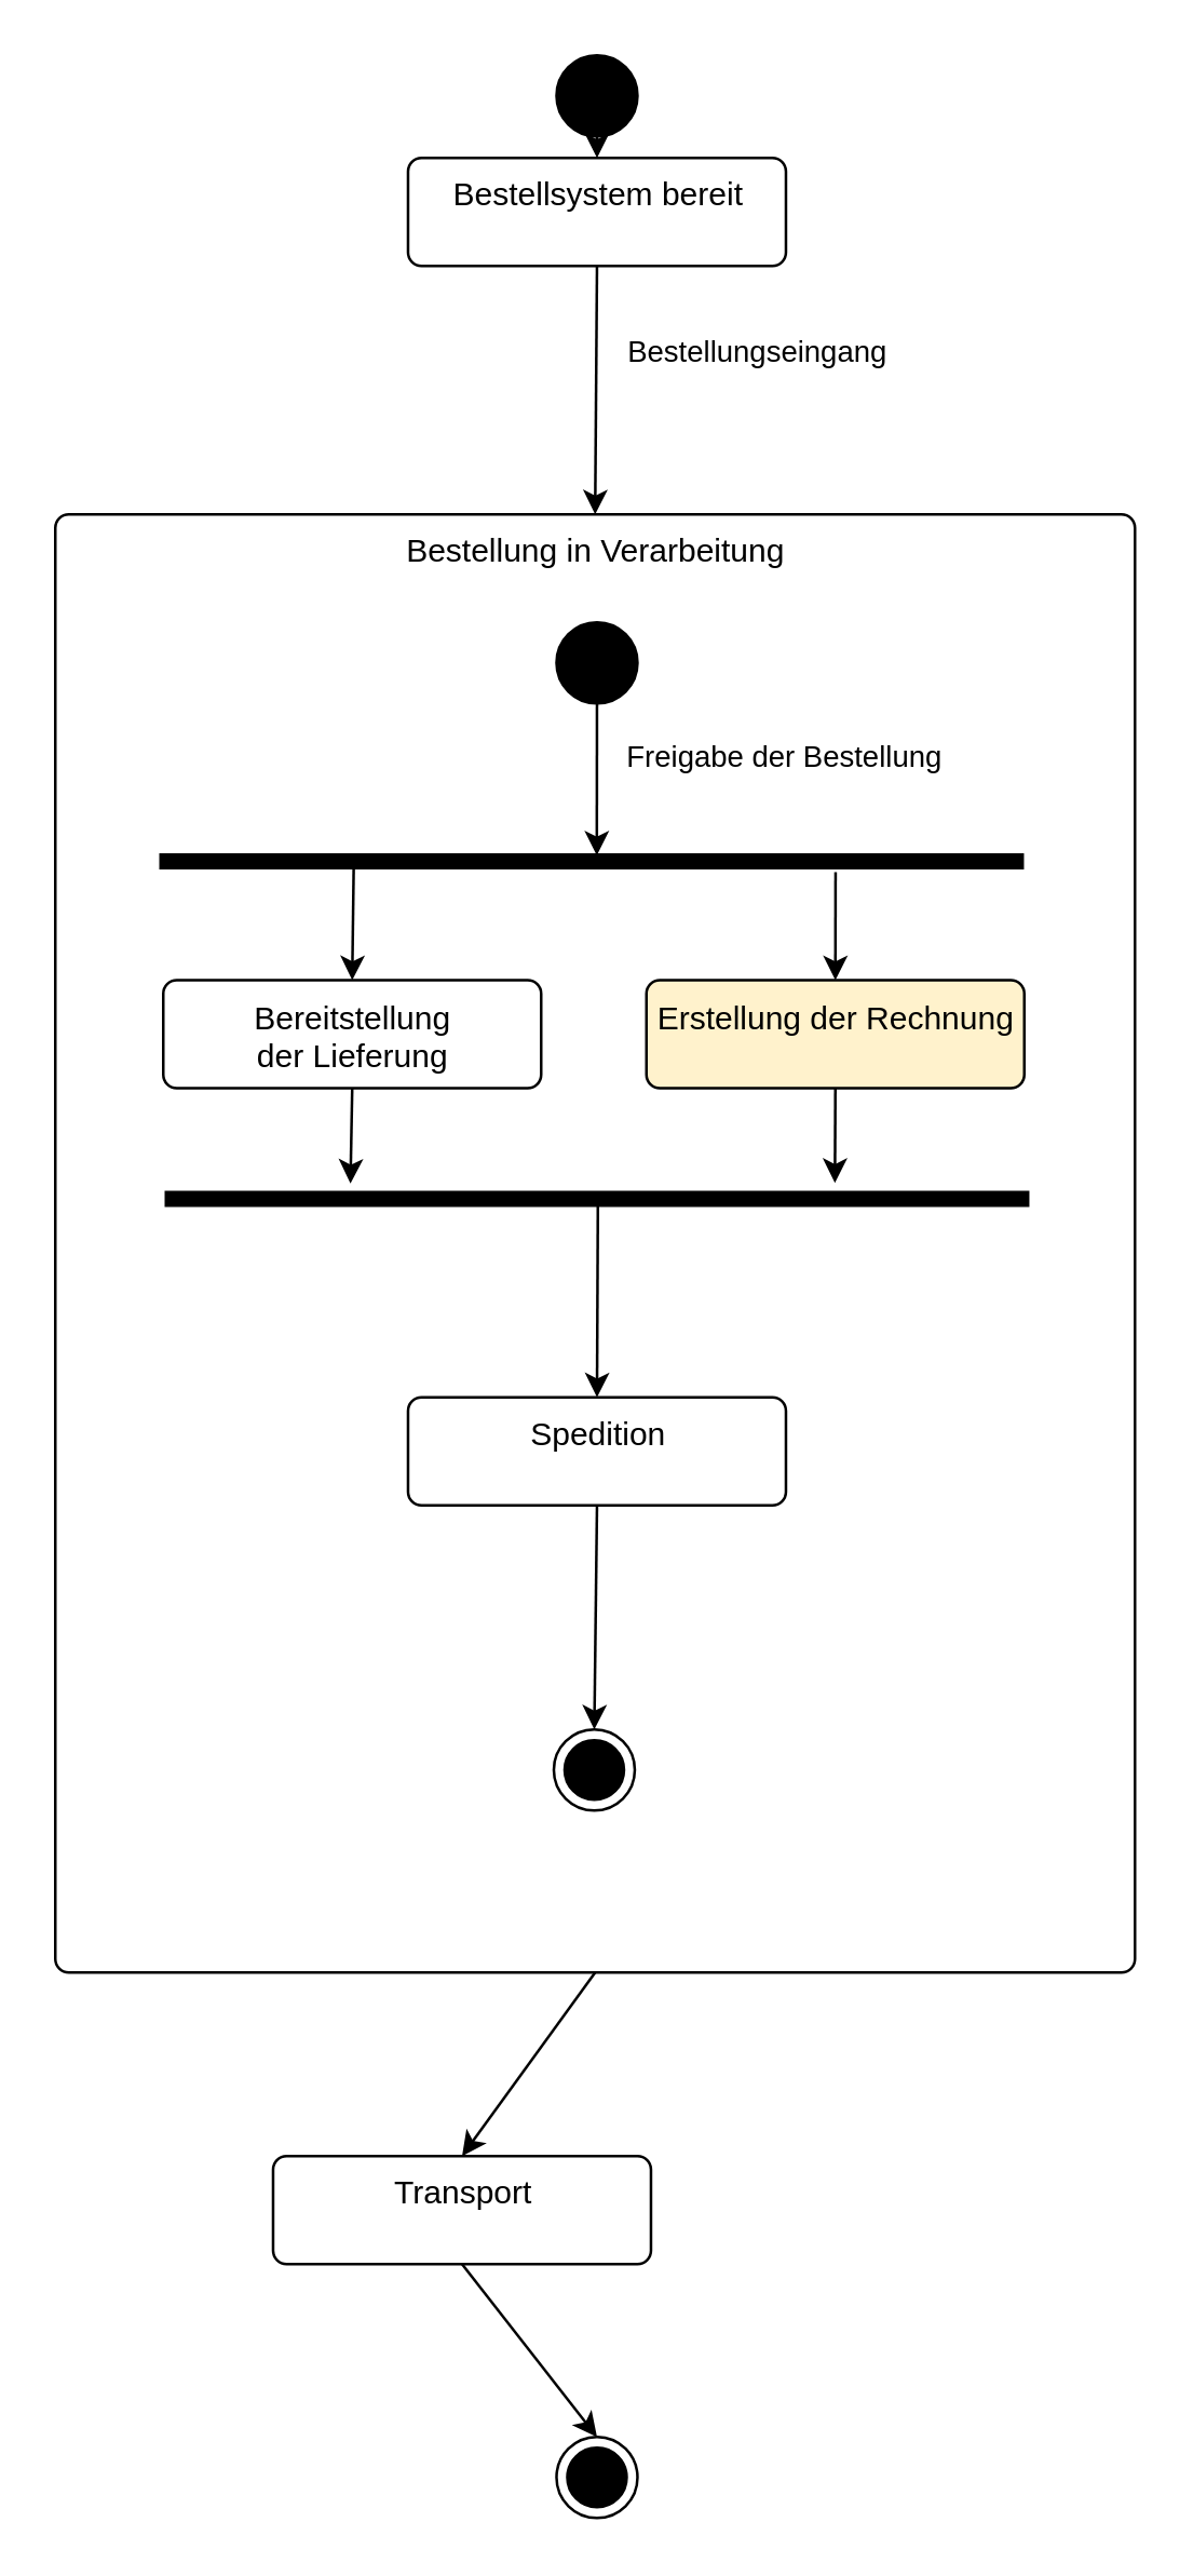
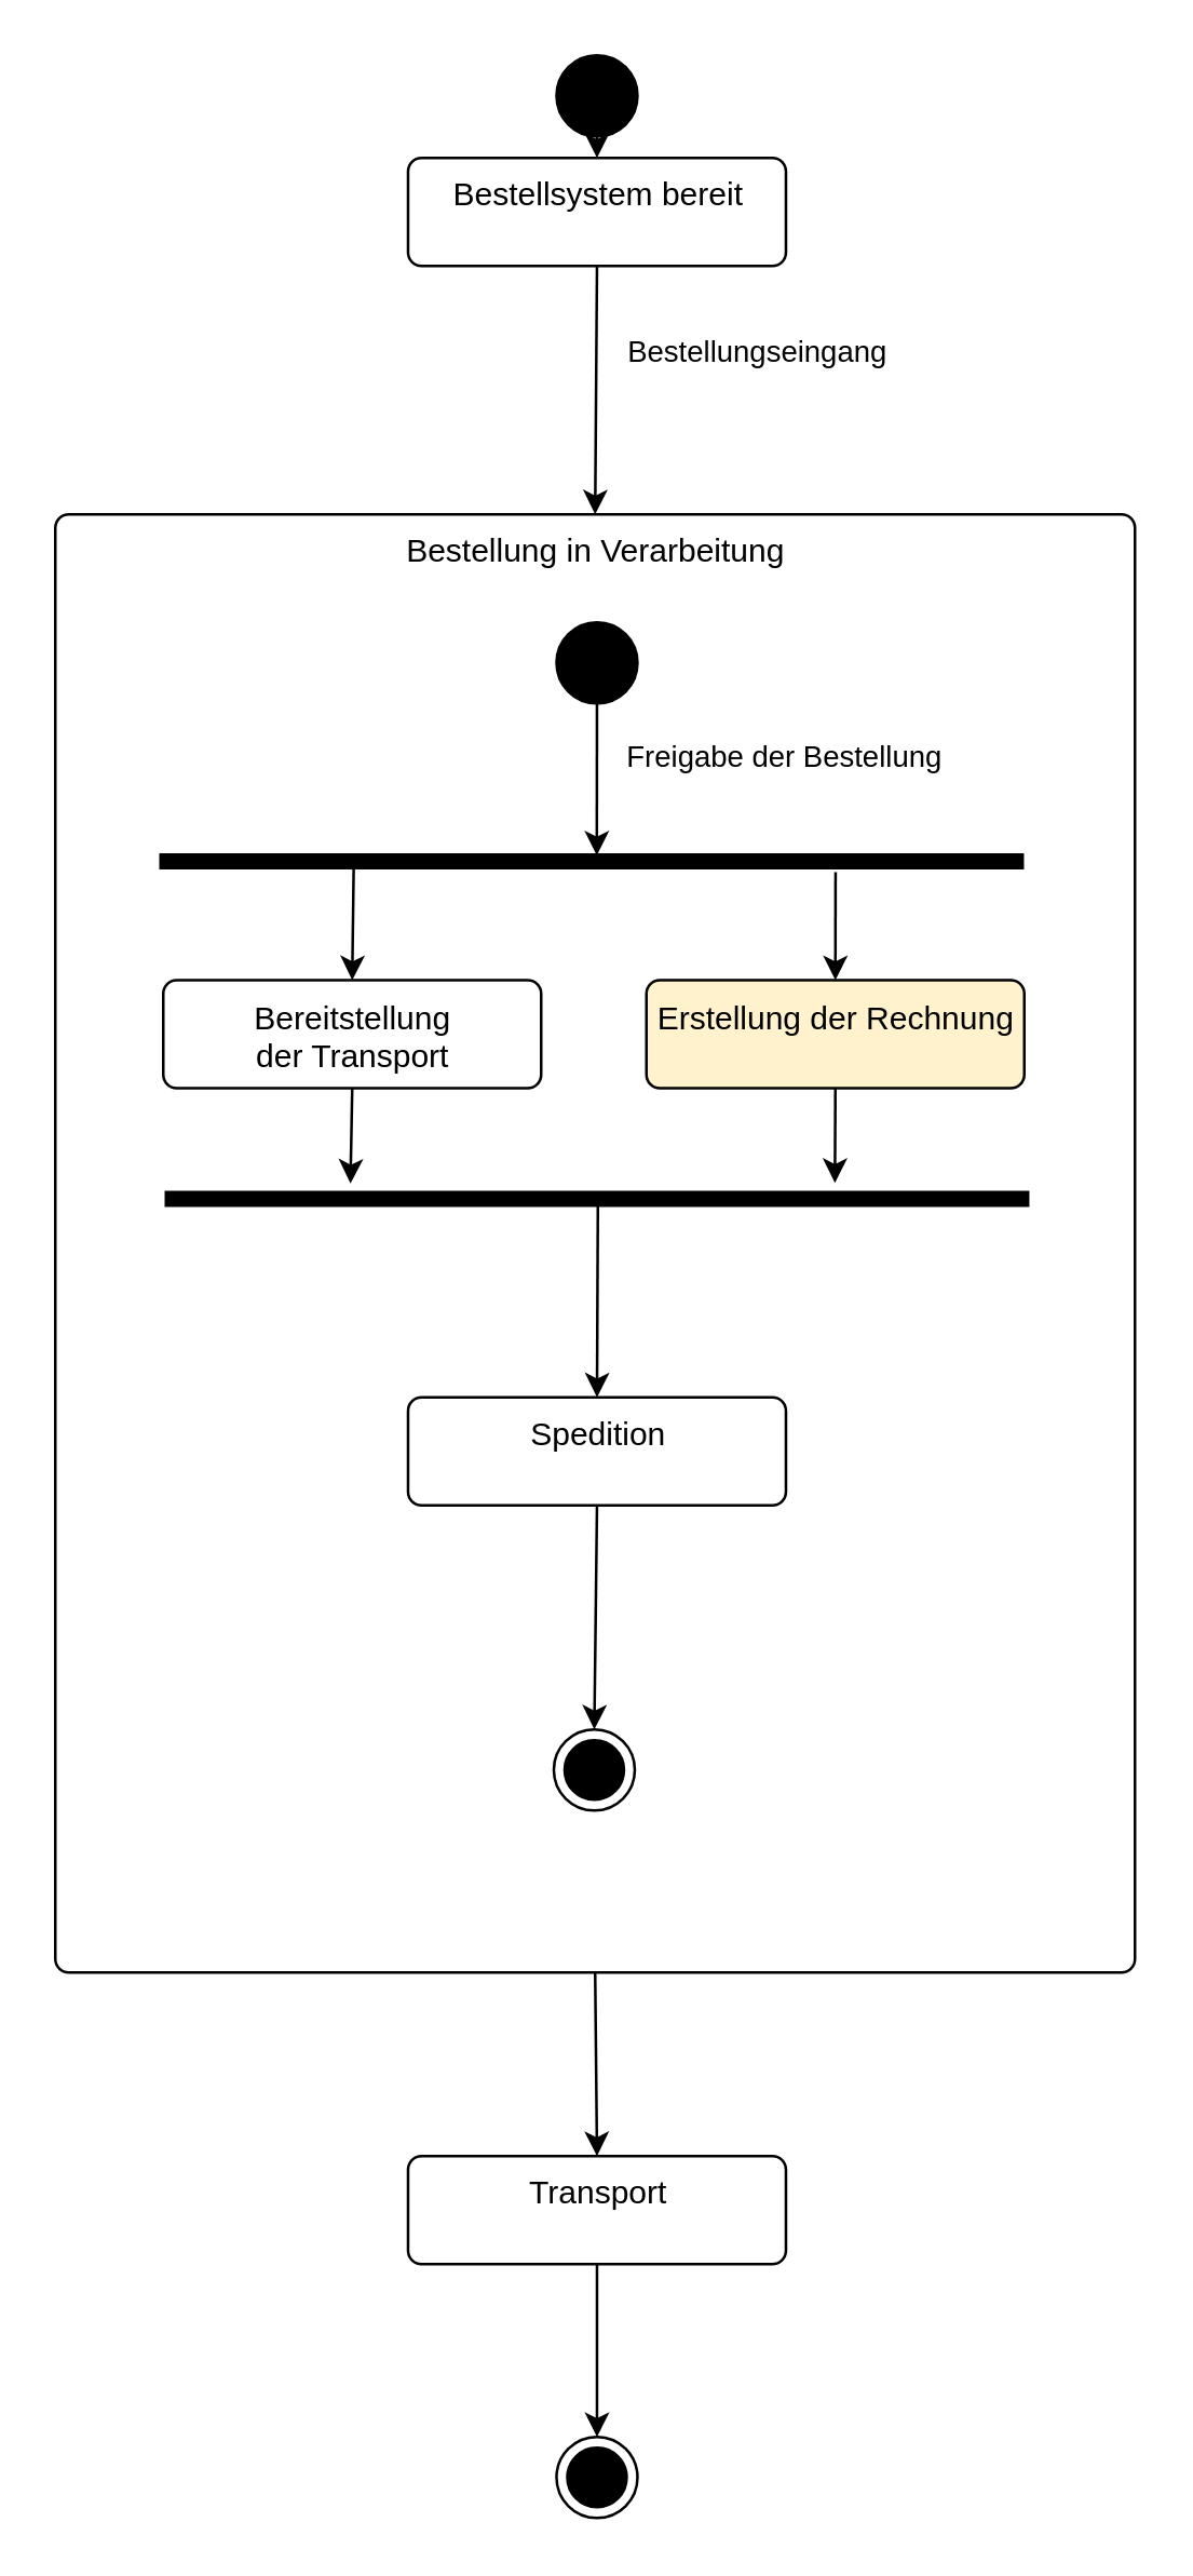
- <mxCell id="13" value="Bereitstellung&lt;br&gt;der Lieferung" style="html=1;align=center;verticalAlign=top;rounded=1;absoluteArcSize=1;arcSize=10;dashed=0;" parent="12" vertex="1"><mxGeometry width="140" height="40" as="geometry" /></mxCell>
+ <mxCell id="13" value="Bereitstellung&lt;br&gt;der Transport" style="html=1;align=center;verticalAlign=top;rounded=1;absoluteArcSize=1;arcSize=10;dashed=0;" parent="12" vertex="1"><mxGeometry width="140" height="40" as="geometry" /></mxCell>
- <mxCell id="6" value="Transport" style="html=1;align=center;verticalAlign=top;rounded=1;absoluteArcSize=1;arcSize=10;dashed=0;" parent="1" vertex="1"><mxGeometry x="100.69" y="798" width="140" height="40" as="geometry" /></mxCell>
+ <mxCell id="6" value="Transport" style="html=1;align=center;verticalAlign=top;rounded=1;absoluteArcSize=1;arcSize=10;dashed=0;" parent="1" vertex="1"><mxGeometry x="150.69" y="798" width="140" height="40" as="geometry" /></mxCell>
